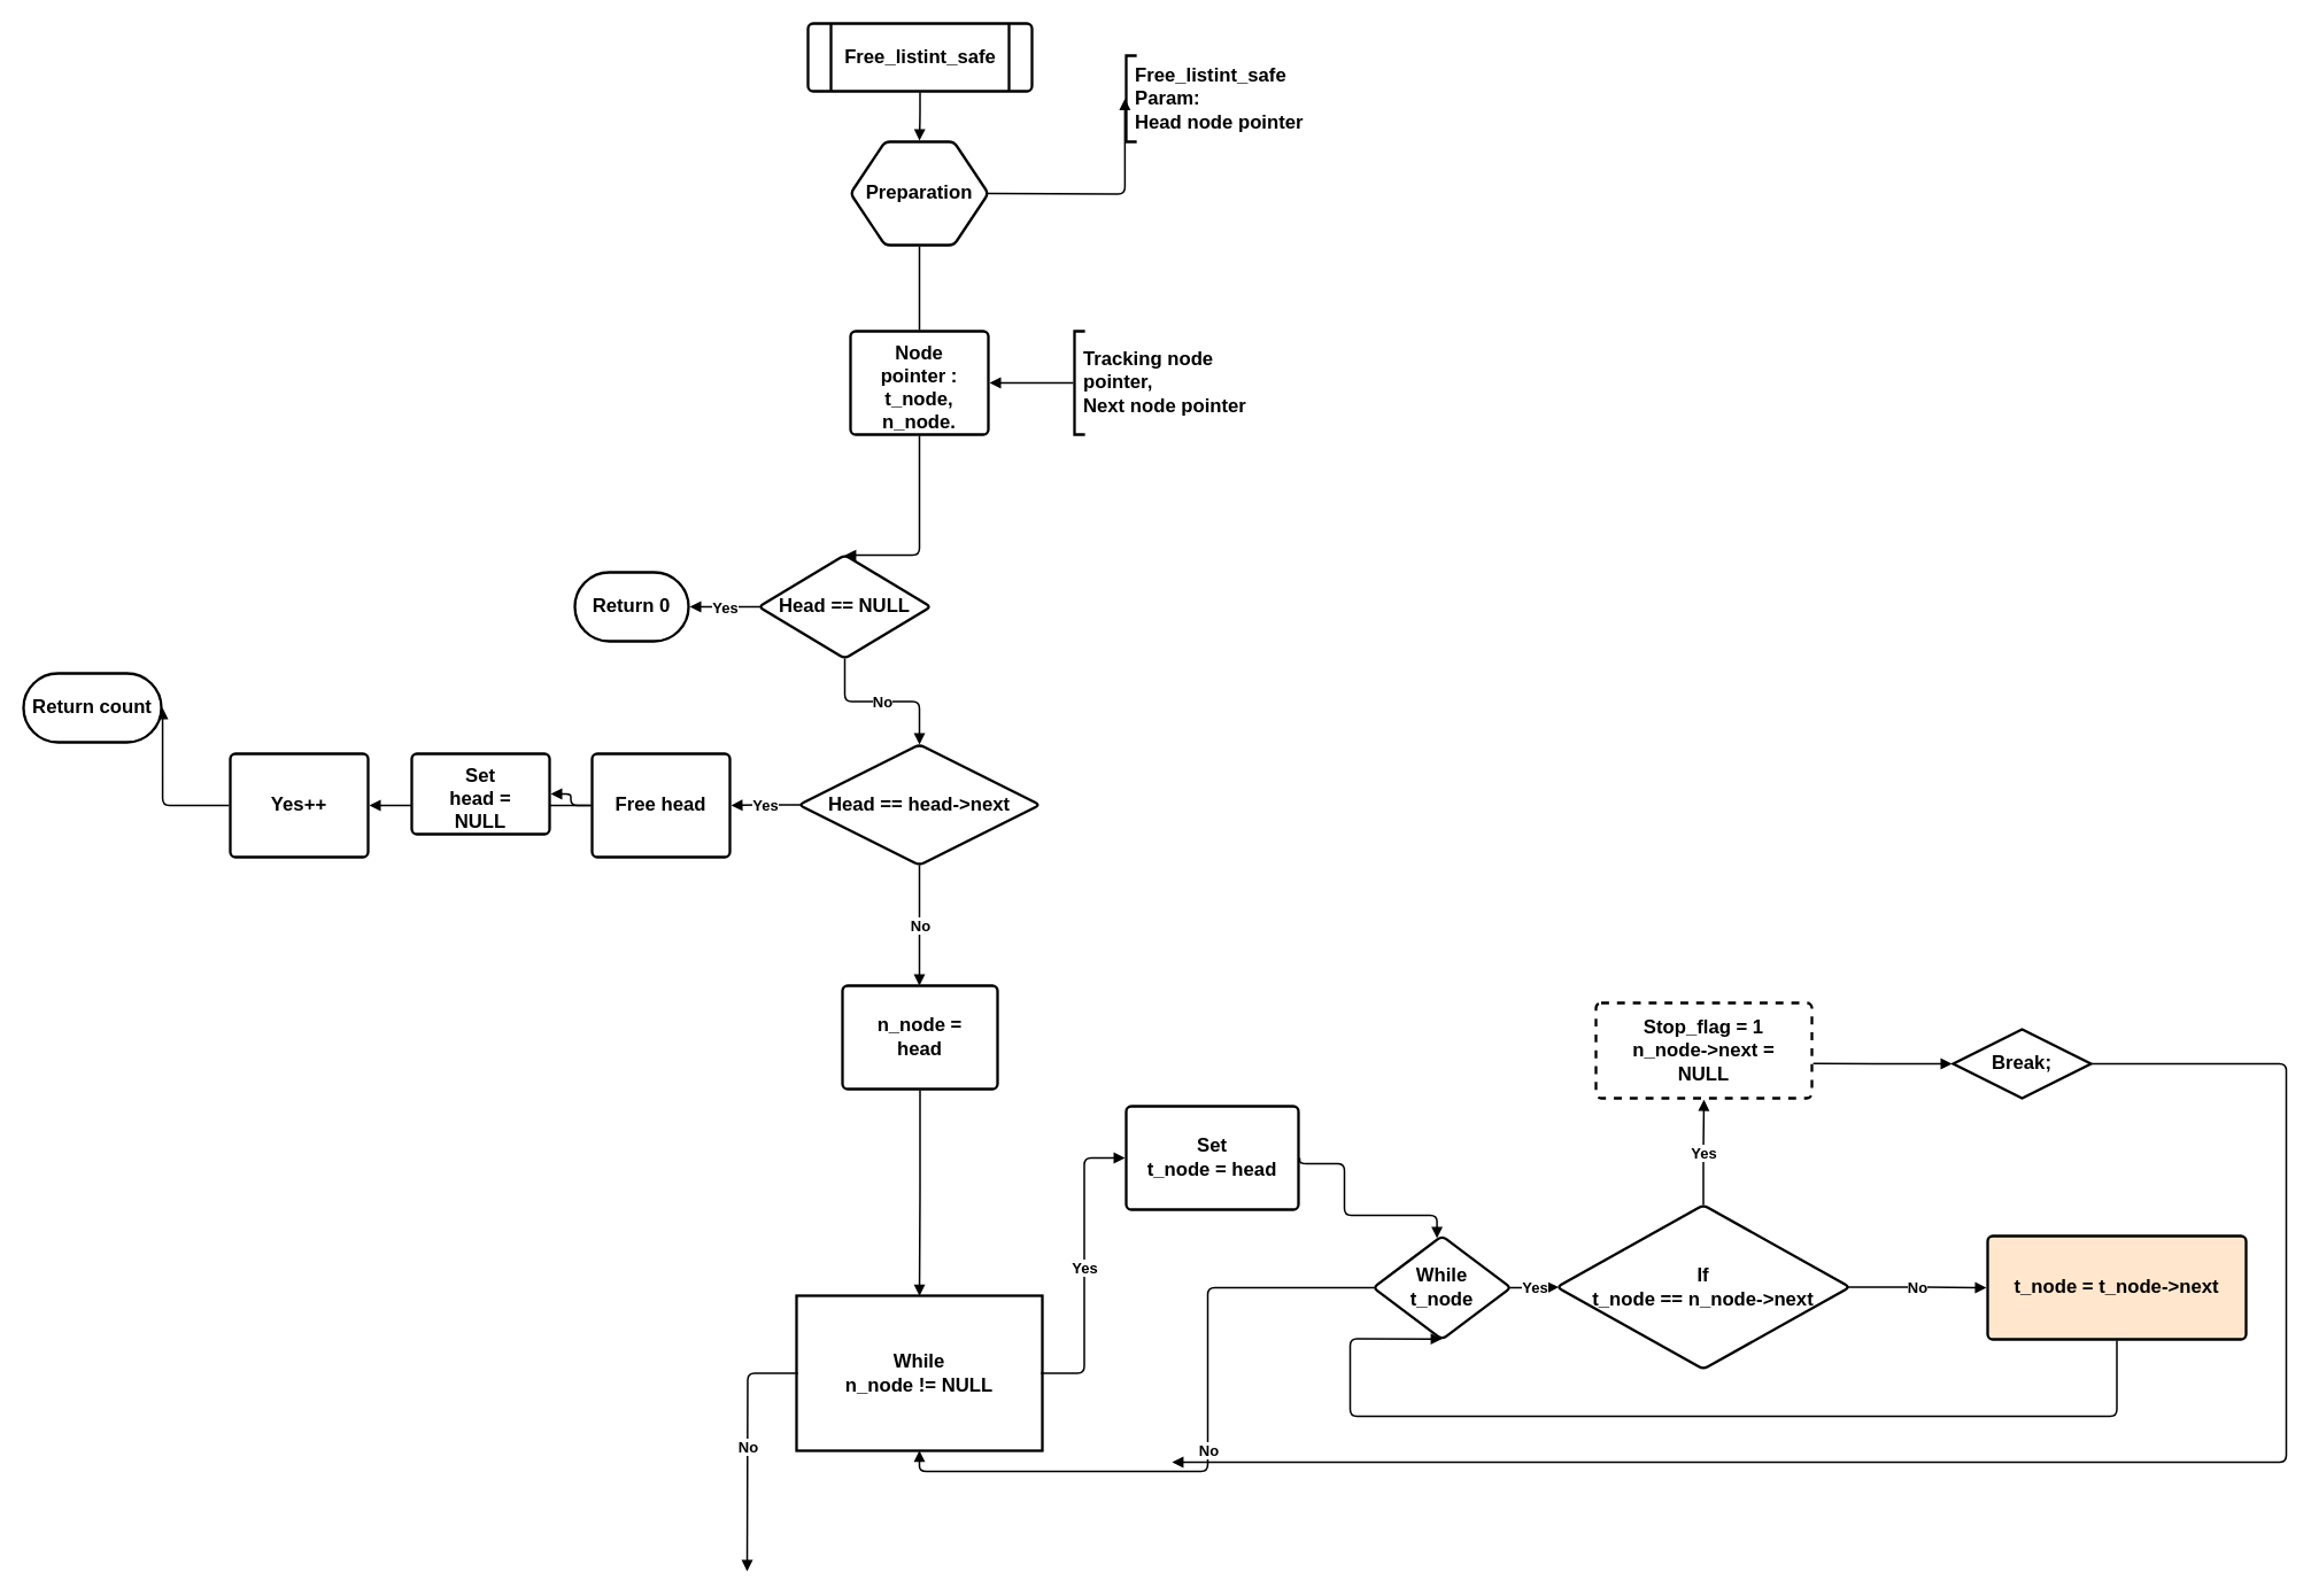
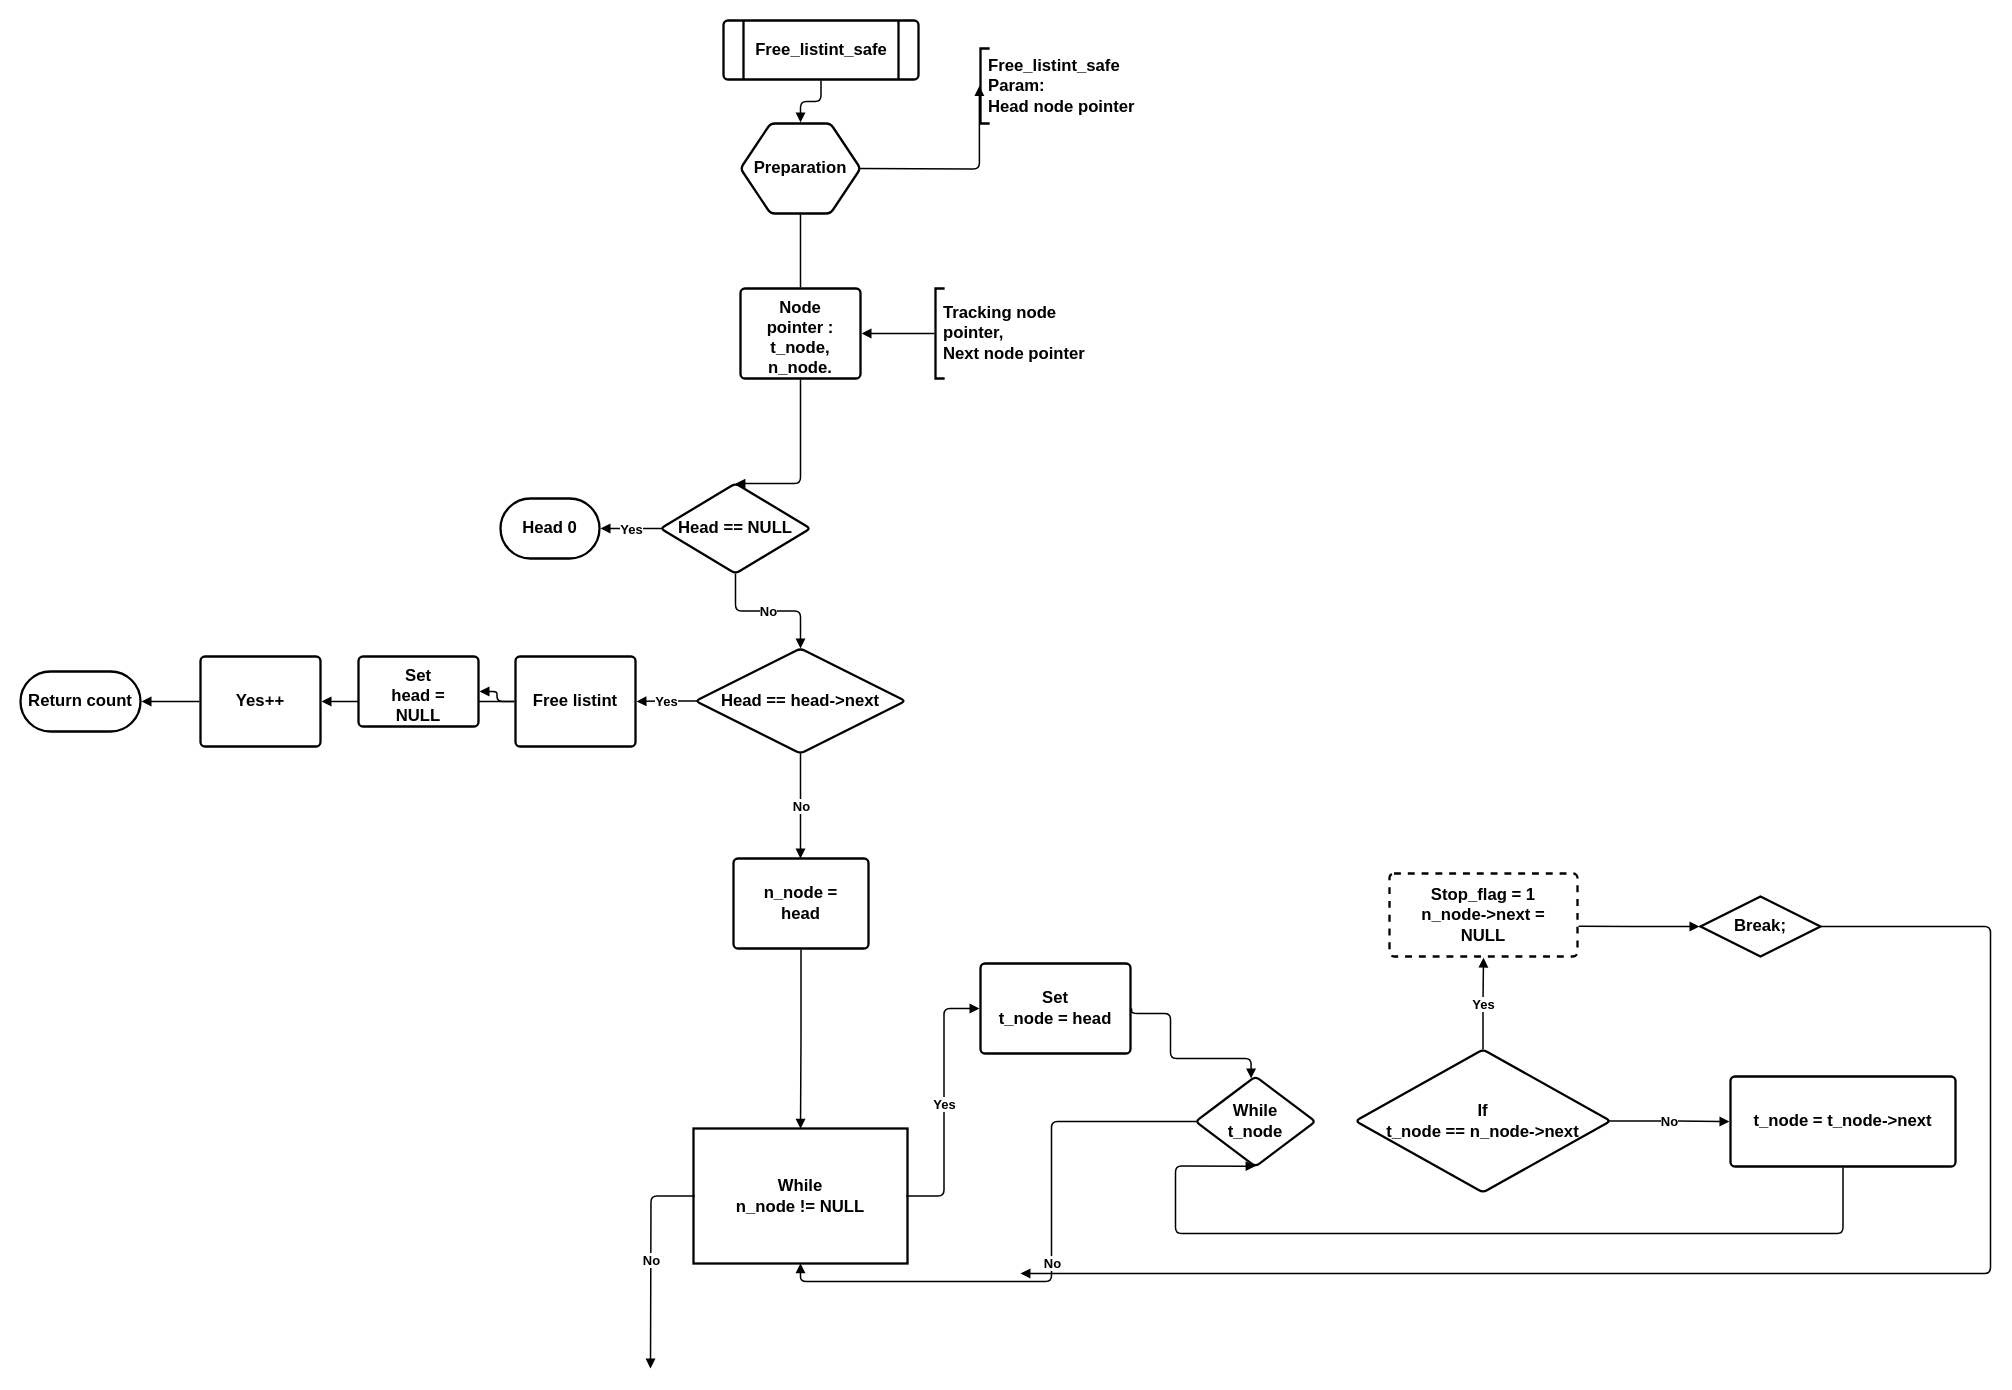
- <mxCell id="28" value="Free_listint_safe" style="html=1;overflow=block;blockSpacing=1;whiteSpace=wrap;shape=process;fontSize=16.7;fontColor=default;fontStyle=1;spacing=3.8;strokeOpacity=100;rounded=1;absoluteArcSize=1;arcSize=9;strokeWidth=2.3;" vertex="1" parent="1"><mxGeometry x="703" y="20" width="195" height="59" as="geometry" /></mxCell>
+ <mxCell id="28" value="Free_listint_safe" style="html=1;overflow=block;blockSpacing=1;whiteSpace=wrap;shape=process;fontSize=16.7;fontColor=default;fontStyle=1;spacing=3.8;strokeOpacity=100;rounded=1;absoluteArcSize=1;arcSize=9;strokeWidth=2.3;" vertex="1" parent="1"><mxGeometry x="723" y="20" width="195" height="59" as="geometry" /></mxCell>
- <mxCell id="17" value="Return 0" style="html=1;overflow=block;blockSpacing=1;whiteSpace=wrap;rounded=1;arcSize=50;fontSize=16.7;fontColor=default;fontStyle=1;spacing=3.8;strokeOpacity=100;strokeWidth=2.3;" vertex="1" parent="1"><mxGeometry x="500" y="498" width="99" height="60" as="geometry" /></mxCell>
+ <mxCell id="17" value="Head 0" style="html=1;overflow=block;blockSpacing=1;whiteSpace=wrap;rounded=1;arcSize=50;fontSize=16.7;fontColor=default;fontStyle=1;spacing=3.8;strokeOpacity=100;strokeWidth=2.3;" vertex="1" parent="1"><mxGeometry x="500" y="498" width="99" height="60" as="geometry" /></mxCell>
- <mxCell id="26" value="Return count " style="html=1;overflow=block;blockSpacing=1;whiteSpace=wrap;rounded=1;arcSize=50;fontSize=16.7;fontColor=default;fontStyle=1;spacing=3.8;strokeOpacity=100;strokeWidth=2.3;" vertex="1" parent="1"><mxGeometry x="20" y="586" width="120" height="60" as="geometry" /></mxCell>
+ <mxCell id="26" value="Return count " style="html=1;overflow=block;blockSpacing=1;whiteSpace=wrap;rounded=1;arcSize=50;fontSize=16.7;fontColor=default;fontStyle=1;spacing=3.8;strokeOpacity=100;strokeWidth=2.3;" vertex="1" parent="1"><mxGeometry x="20" y="671" width="120" height="60" as="geometry" /></mxCell>
- <mxCell id="22" value="Free head" style="html=1;overflow=block;blockSpacing=1;whiteSpace=wrap;fontSize=16.7;fontColor=default;fontStyle=1;spacing=9;strokeOpacity=100;rounded=1;absoluteArcSize=1;arcSize=9;strokeWidth=2.3;" vertex="1" parent="1"><mxGeometry x="515" y="656" width="120" height="90" as="geometry" /></mxCell>
+ <mxCell id="22" value="Free listint" style="html=1;overflow=block;blockSpacing=1;whiteSpace=wrap;fontSize=16.7;fontColor=default;fontStyle=1;spacing=9;strokeOpacity=100;rounded=1;absoluteArcSize=1;arcSize=9;strokeWidth=2.3;" vertex="1" parent="1"><mxGeometry x="515" y="656" width="120" height="90" as="geometry" /></mxCell>
- <mxCell id="42" value="" style="html=1;jettySize=18;whiteSpace=wrap;fontSize=13;fontColor=default;fontStyle=1;strokeOpacity=100;strokeWidth=1.5;rounded=1;arcSize=12;edgeStyle=orthogonalEdgeStyle;startArrow=none;endArrow=block;endFill=1;exitX=0.991;exitY=0.5;exitPerimeter=0;entryX=0.006;entryY=0.5;entryPerimeter=0;" edge="1" parent="1" source="39" target="44"><mxGeometry width="100" height="100" relative="1" as="geometry"><Array as="points" /></mxGeometry></mxCell>
- <mxCell id="43" value="Yes" style="text;html=1;resizable=0;labelBackgroundColor=default;align=center;verticalAlign=middle;fontStyle=1;fontColor=default;fontSize=13;" vertex="1" parent="42"><mxGeometry relative="1" as="geometry" /></mxCell>
- <mxCell id="53" value="t_node = t_node-&amp;gt;next" style="html=1;overflow=block;blockSpacing=1;whiteSpace=wrap;fontSize=16.7;fontColor=default;fontStyle=1;spacing=9;strokeOpacity=100;rounded=1;absoluteArcSize=1;arcSize=9;strokeWidth=2.3;fillColor=#ffe6cc;" vertex="1" parent="1"><mxGeometry x="1730" y="1076" width="225" height="90" as="geometry" /></mxCell>
+ <mxCell id="53" value="t_node = t_node-&amp;gt;next" style="html=1;overflow=block;blockSpacing=1;whiteSpace=wrap;fontSize=16.7;fontColor=default;fontStyle=1;spacing=9;strokeOpacity=100;rounded=1;absoluteArcSize=1;arcSize=9;strokeWidth=2.3;" vertex="1" parent="1"><mxGeometry x="1730" y="1076" width="225" height="90" as="geometry" /></mxCell>
